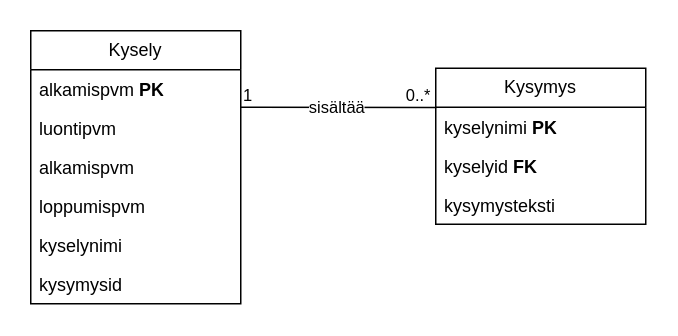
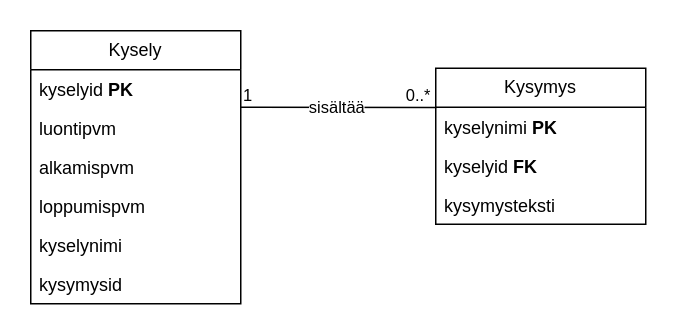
- <mxCell id="3" value="alkamispvm &lt;b&gt;PK&lt;/b&gt;" style="text;strokeColor=none;fillColor=none;align=left;verticalAlign=top;spacingLeft=4;spacingRight=4;overflow=hidden;rotatable=0;points=[[0,0.5],[1,0.5]];portConstraint=eastwest;whiteSpace=wrap;html=1;" parent="2" vertex="1"><mxGeometry y="26" width="140" height="26" as="geometry" /></mxCell>
+ <mxCell id="3" value="kyselyid &lt;b&gt;PK&lt;/b&gt;" style="text;strokeColor=none;fillColor=none;align=left;verticalAlign=top;spacingLeft=4;spacingRight=4;overflow=hidden;rotatable=0;points=[[0,0.5],[1,0.5]];portConstraint=eastwest;whiteSpace=wrap;html=1;" parent="2" vertex="1"><mxGeometry y="26" width="140" height="26" as="geometry" /></mxCell>
